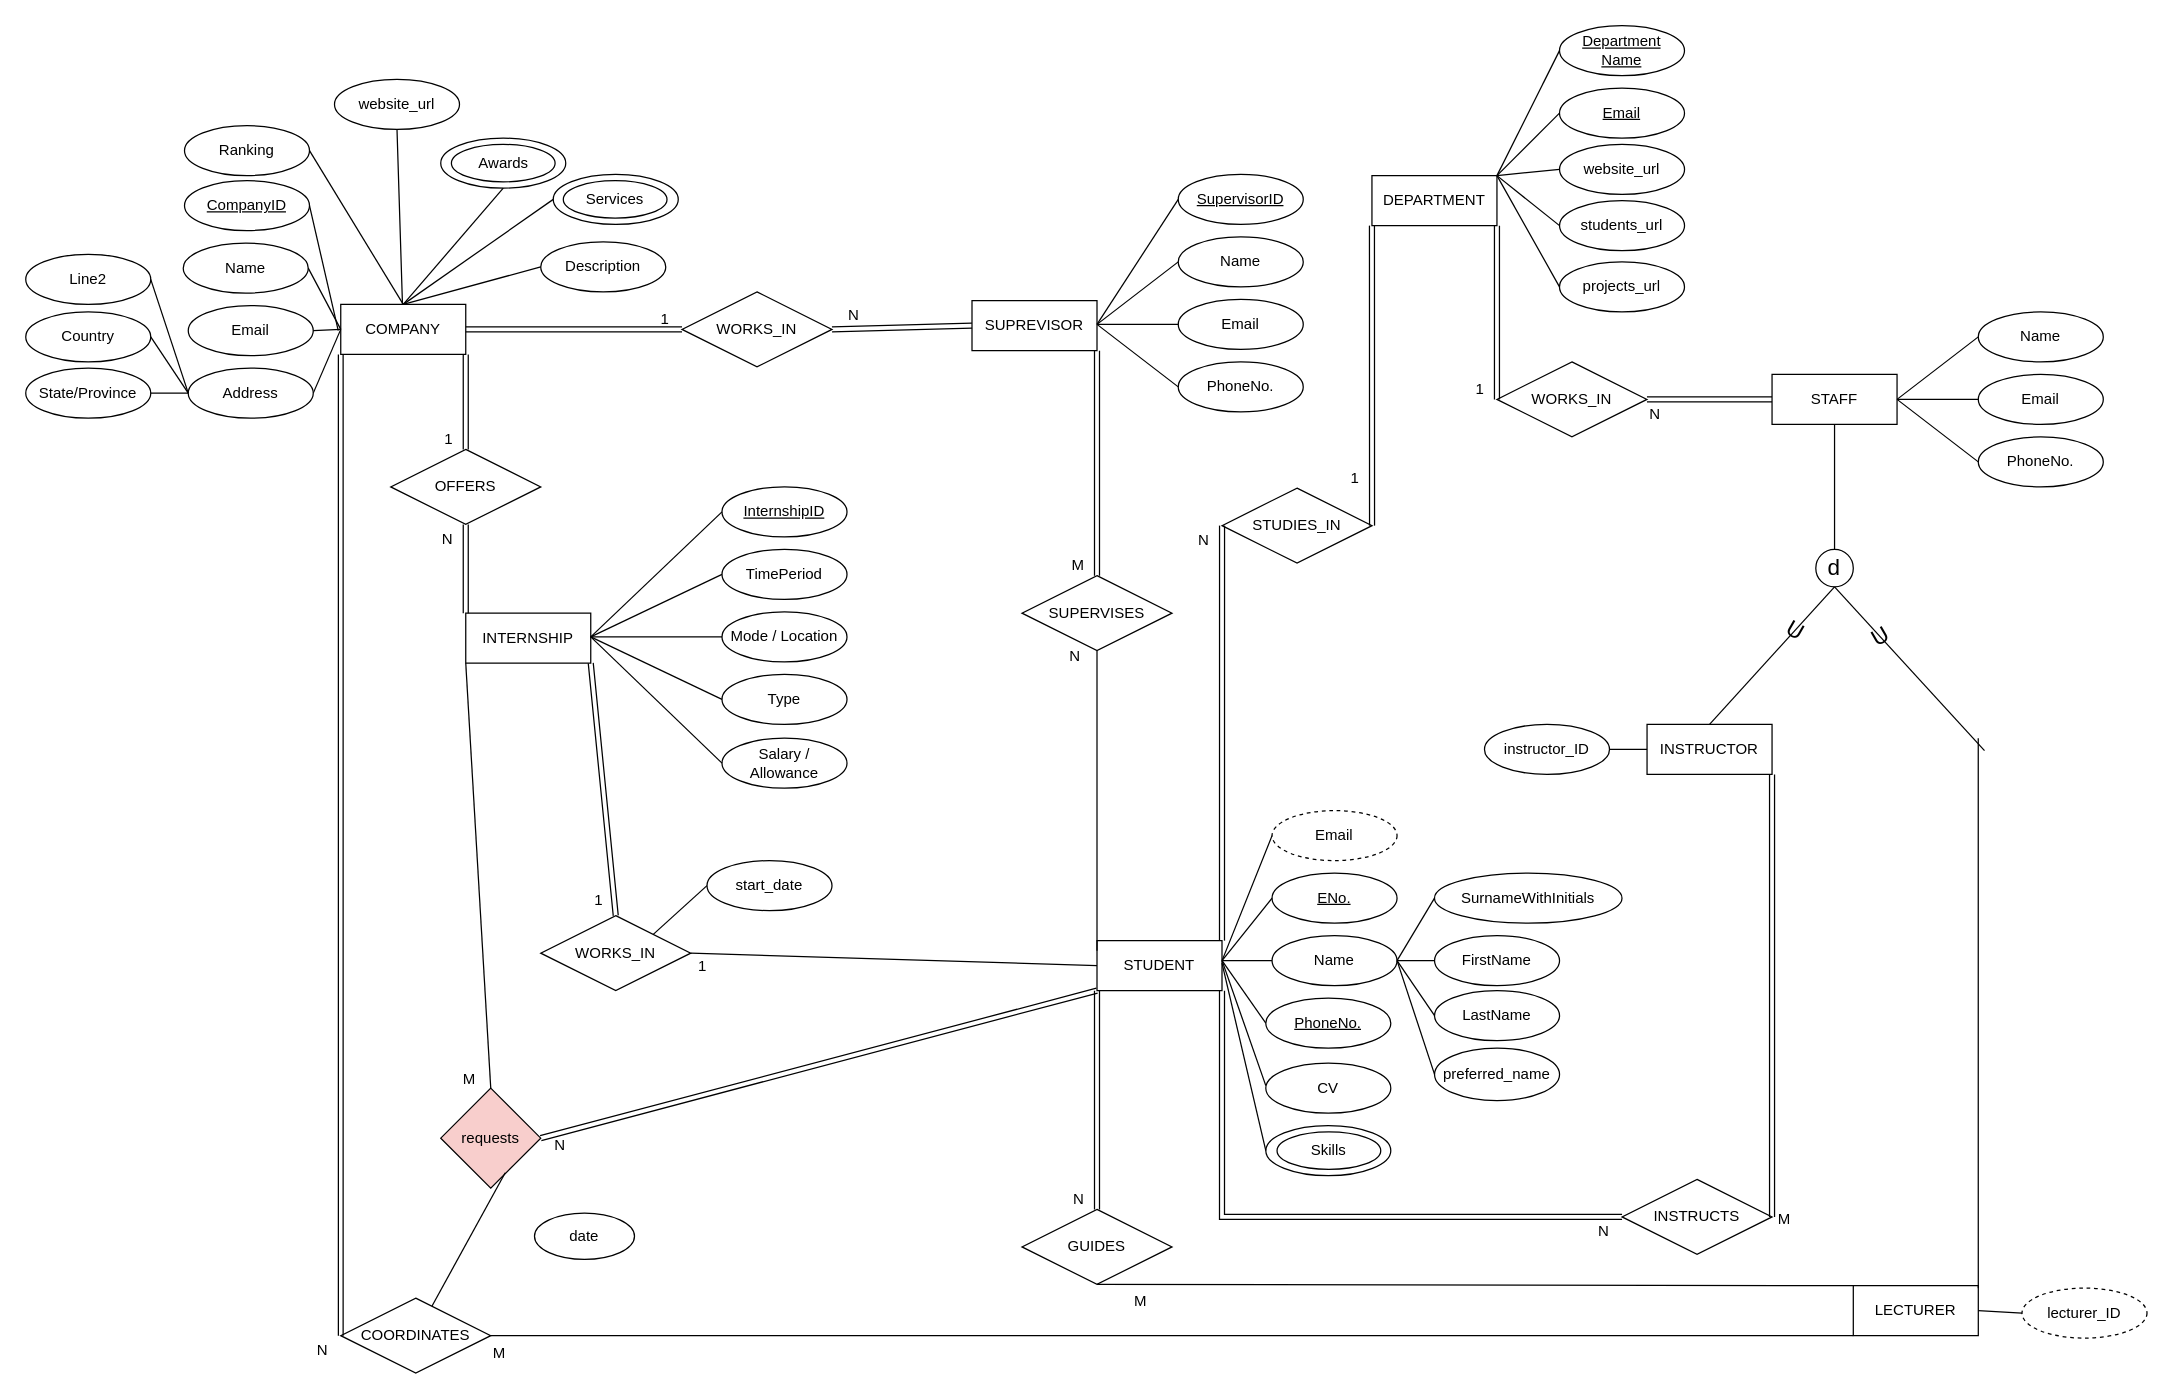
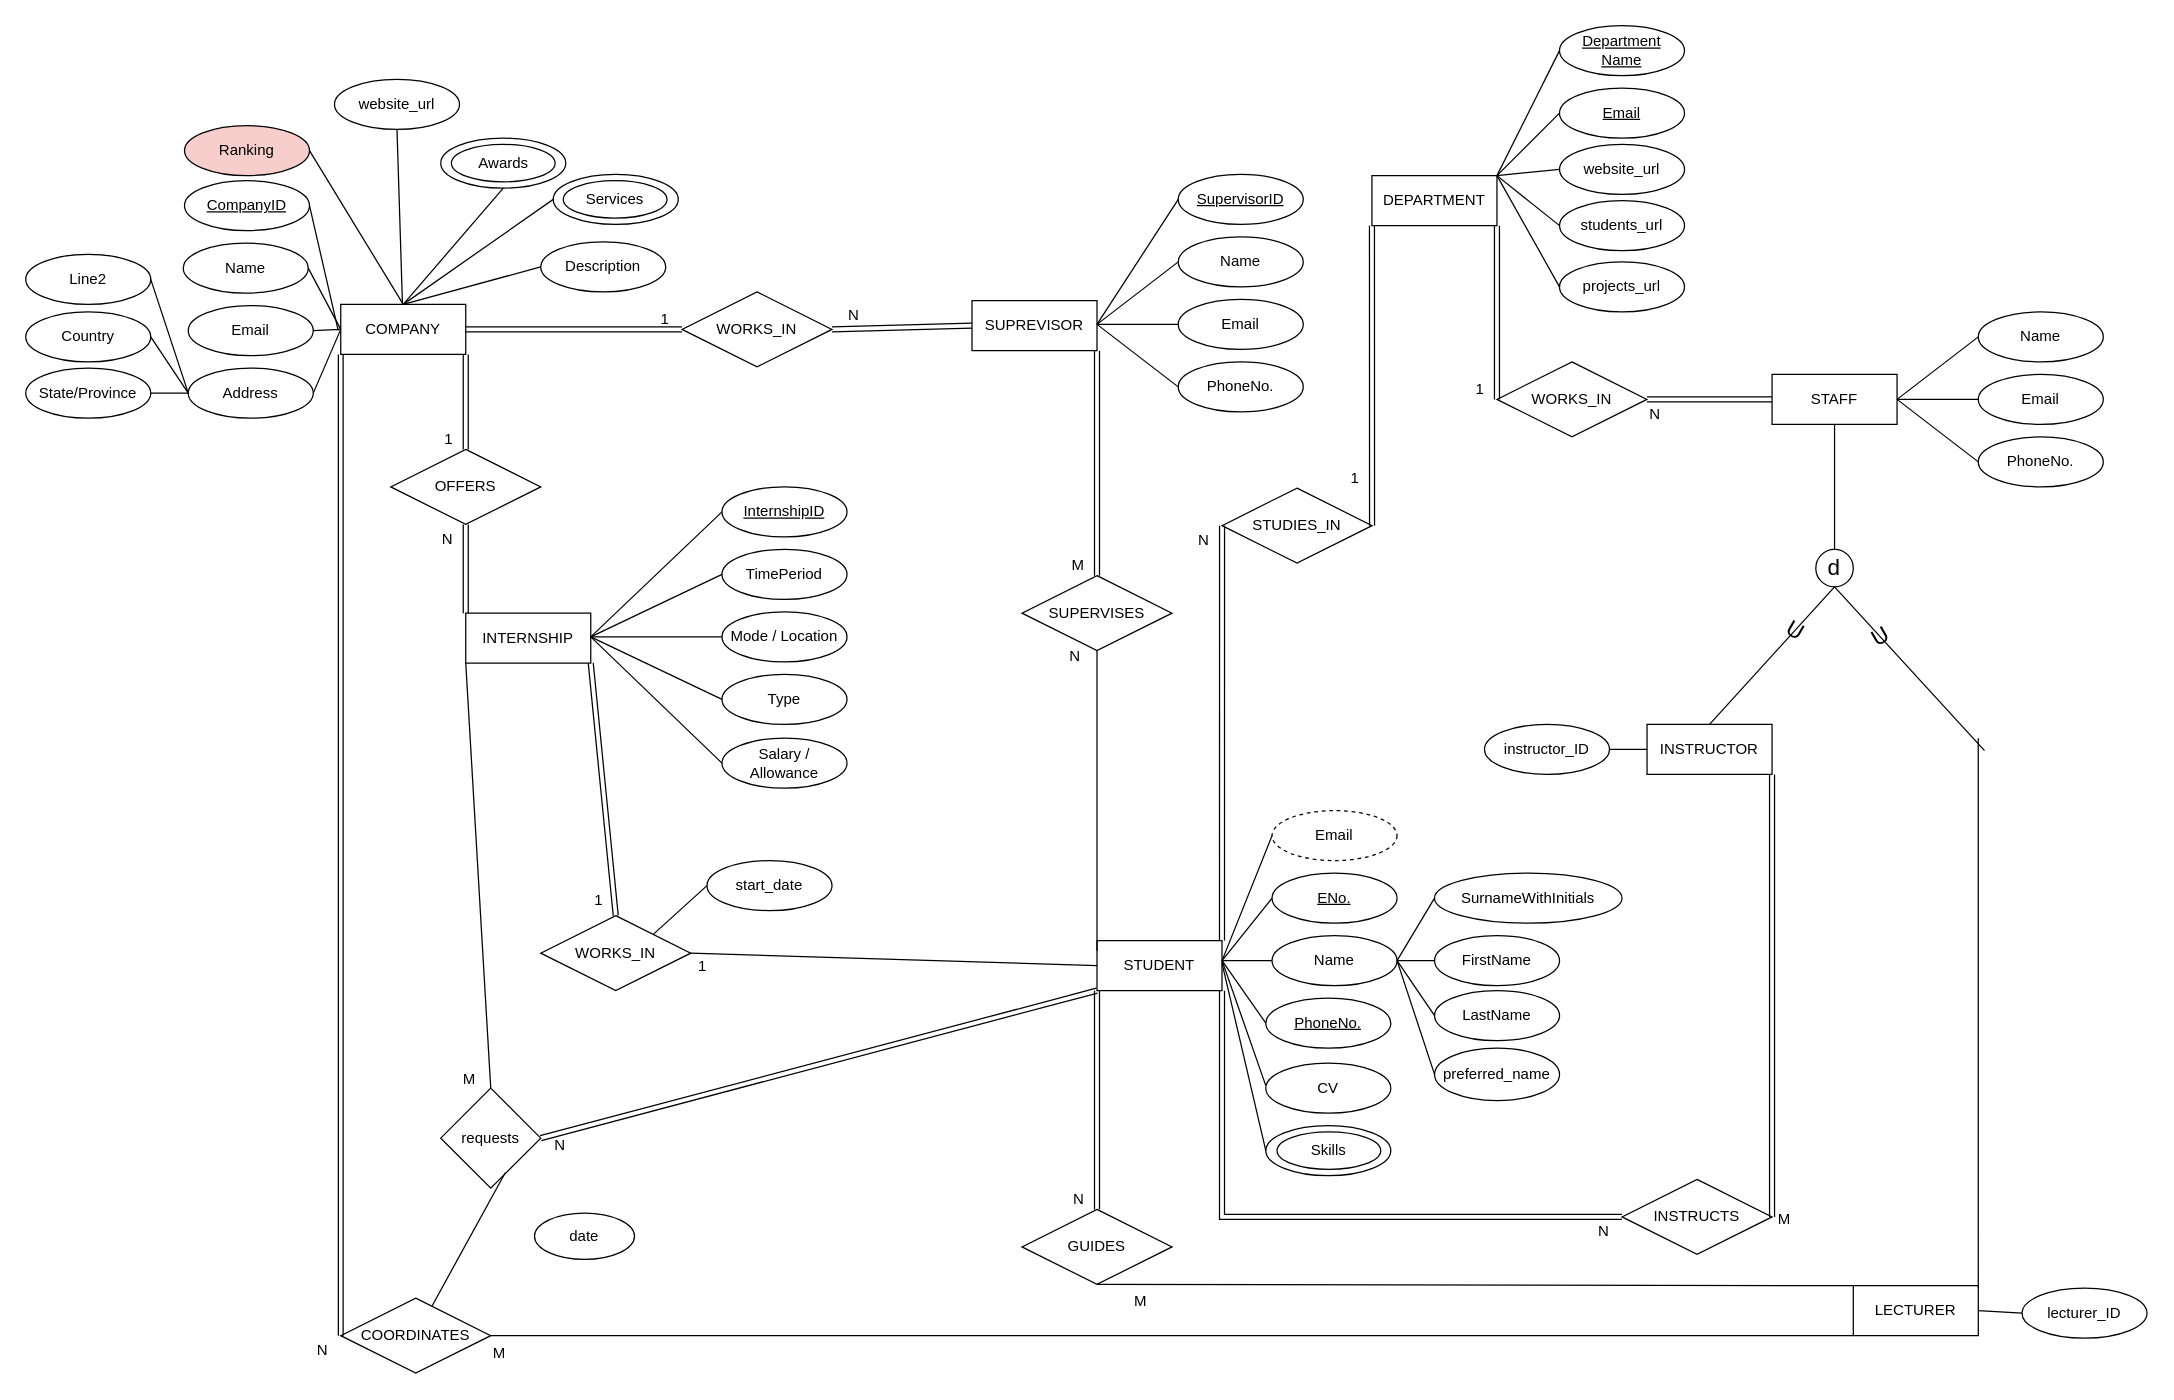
- <mxCell id="89" value="Ranking" style="ellipse;whiteSpace=wrap;html=1;align=center;" parent="1" vertex="1"><mxGeometry x="147" y="100" width="100" height="40" as="geometry" /></mxCell>
+ <mxCell id="89" value="Ranking" style="ellipse;whiteSpace=wrap;html=1;align=center;fillColor=#f8cecc;" parent="1" vertex="1"><mxGeometry x="147" y="100" width="100" height="40" as="geometry" /></mxCell>
- <mxCell id="127" value="requests" style="rhombus;whiteSpace=wrap;html=1;fillColor=#f8cecc;" parent="1" vertex="1"><mxGeometry x="352" y="870" width="80" height="80" as="geometry" /></mxCell>
+ <mxCell id="127" value="requests" style="rhombus;whiteSpace=wrap;html=1;" parent="1" vertex="1"><mxGeometry x="352" y="870" width="80" height="80" as="geometry" /></mxCell>
- <mxCell id="121" value="lecturer_ID" style="ellipse;whiteSpace=wrap;html=1;align=center;dashed=1;" parent="1" vertex="1"><mxGeometry x="1617" y="1030" width="100" height="40" as="geometry" /></mxCell>
+ <mxCell id="121" value="lecturer_ID" style="ellipse;whiteSpace=wrap;html=1;align=center;" parent="1" vertex="1"><mxGeometry x="1617" y="1030" width="100" height="40" as="geometry" /></mxCell>
